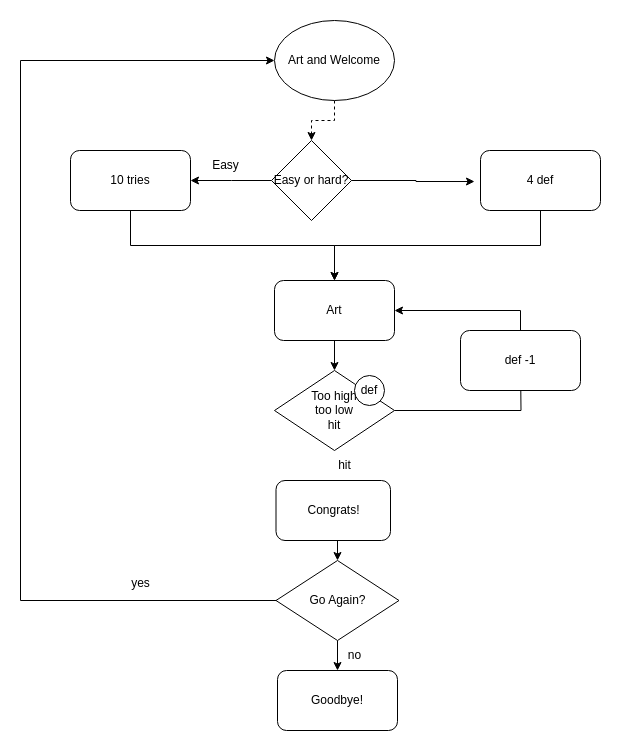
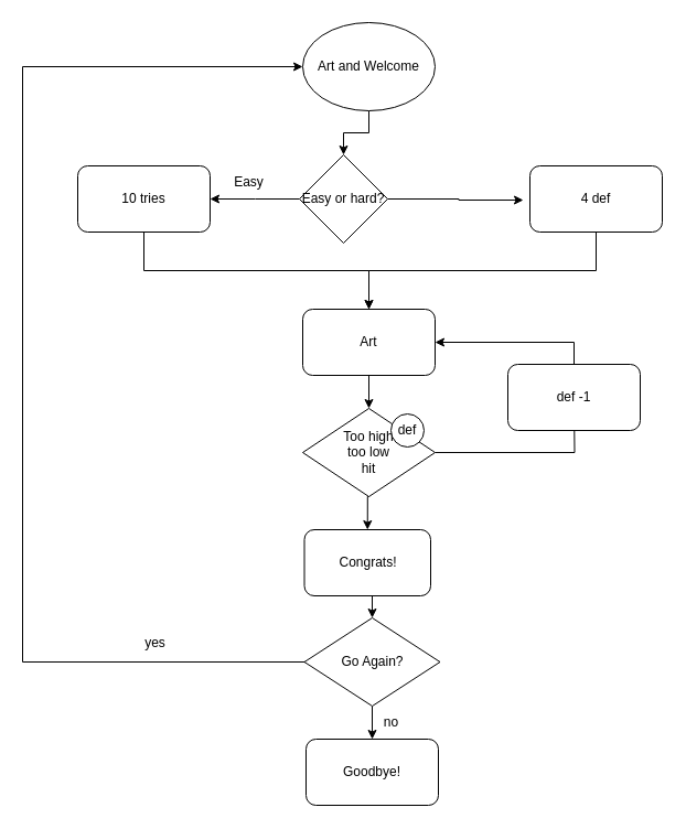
- <mxCell id="2" style="edgeStyle=orthogonalEdgeStyle;rounded=0;orthogonalLoop=1;jettySize=auto;html=1;exitX=0.5;exitY=1;exitDx=0;exitDy=0;dashed=1;" edge="1" parent="1" source="3" target="5"><mxGeometry relative="1" as="geometry" /></mxCell>
+ <mxCell id="2" style="edgeStyle=orthogonalEdgeStyle;rounded=0;orthogonalLoop=1;jettySize=auto;html=1;exitX=0.5;exitY=1;exitDx=0;exitDy=0;" edge="1" parent="1" source="3" target="5"><mxGeometry relative="1" as="geometry" /></mxCell>
+ <mxCell id="12" style="edgeStyle=orthogonalEdgeStyle;rounded=0;orthogonalLoop=1;jettySize=auto;html=1;exitX=0.5;exitY=1;exitDx=0;exitDy=0;entryX=0.5;entryY=0;entryDx=0;entryDy=0;" edge="1" parent="1" source="14" target="17"><mxGeometry relative="1" as="geometry"><mxPoint x="338.5" y="420" as="targetPoint" /></mxGeometry></mxCell>
- <mxCell id="25" value="hit" style="text;html=1;align=center;verticalAlign=middle;resizable=0;points=[];autosize=1;strokeColor=none;fillColor=none;" vertex="1" parent="1"><mxGeometry x="324" y="450" width="40" height="30" as="geometry" /></mxCell>
